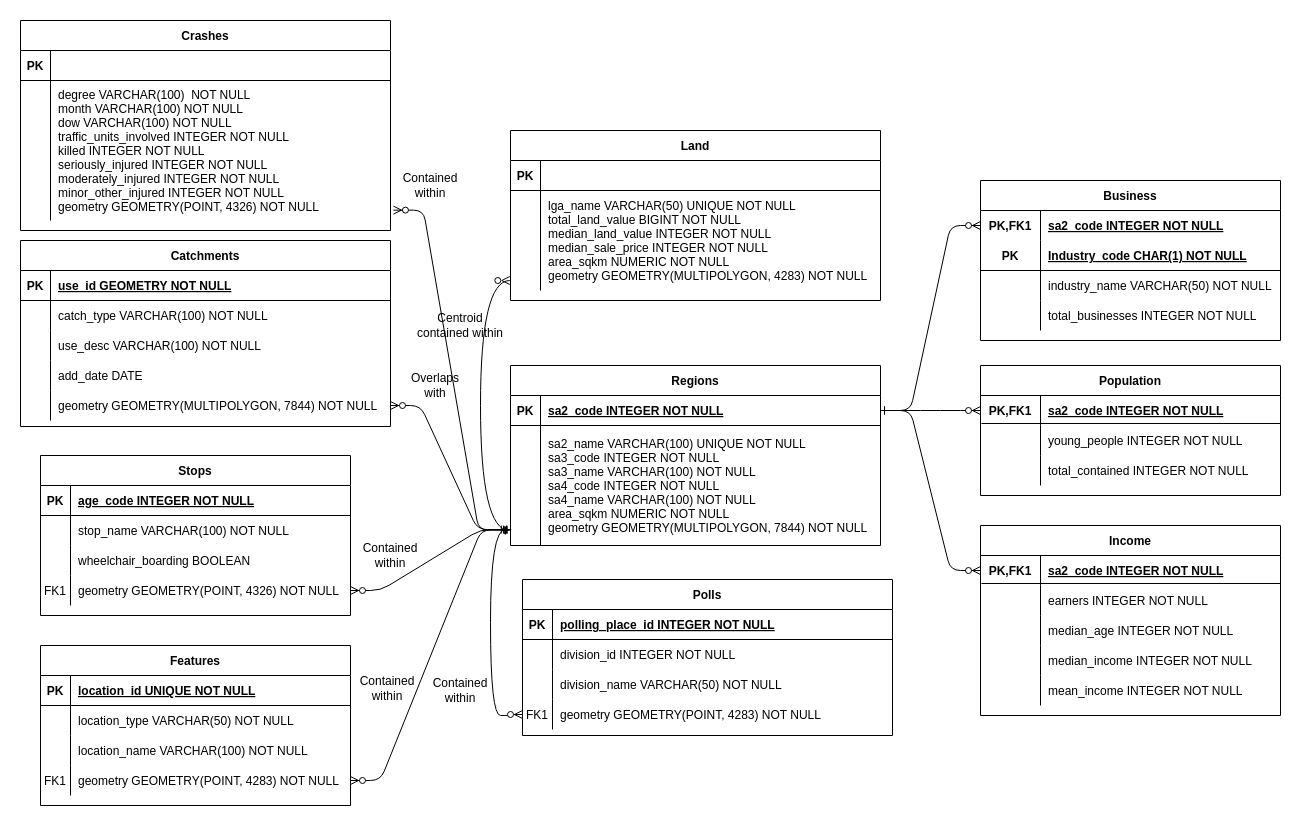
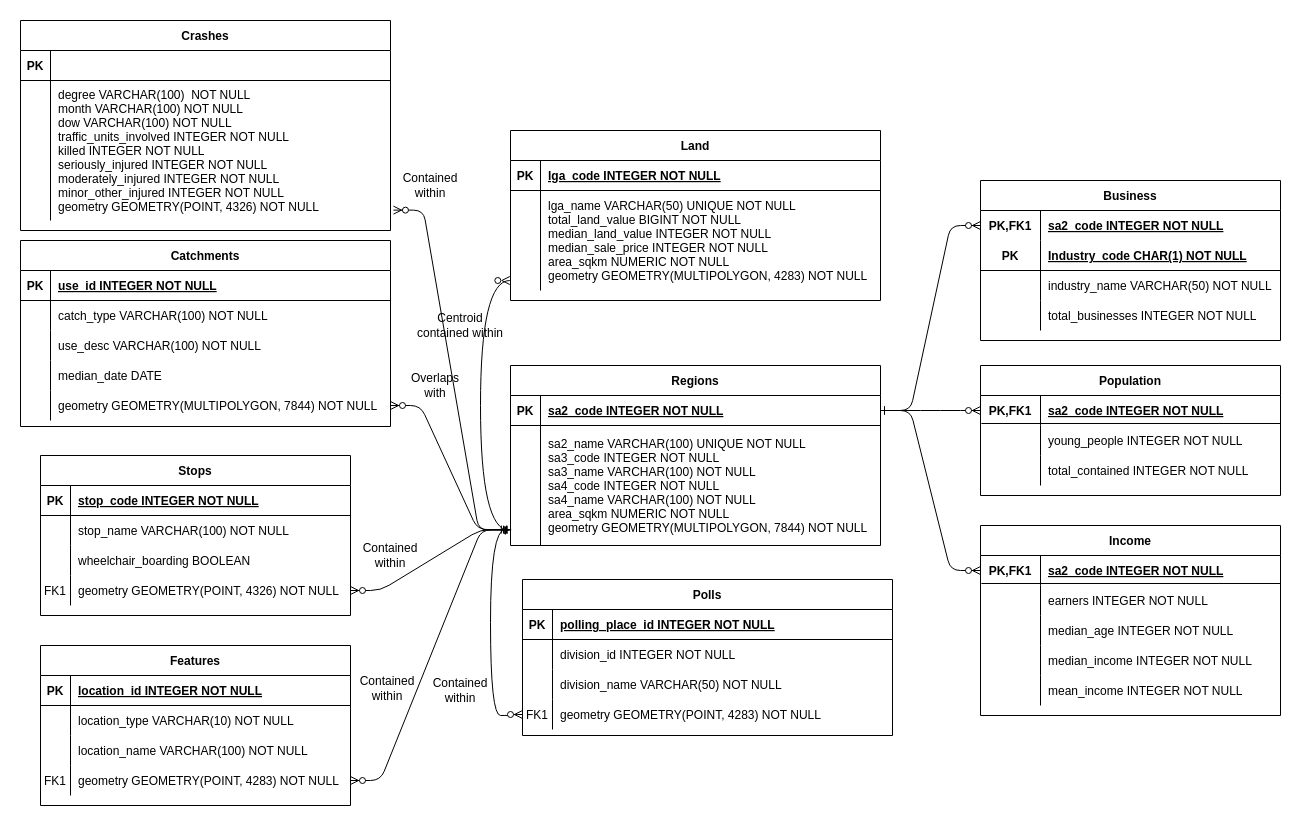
+ <mxCell id="125" value="lga_code INTEGER NOT NULL " style="shape=partialRectangle;overflow=hidden;connectable=0;fillColor=none;top=0;left=0;bottom=0;right=0;align=left;spacingLeft=6;fontStyle=5;" vertex="1" parent="123"><mxGeometry x="30" width="340" height="30" as="geometry"><mxRectangle width="340" height="30" as="alternateBounds" /></mxGeometry></mxCell>
- <mxCell id="40" value="use_id GEOMETRY NOT NULL" style="shape=partialRectangle;connectable=0;fillColor=none;top=0;left=0;bottom=0;right=0;align=left;spacingLeft=6;fontStyle=5;overflow=hidden;" parent="38" vertex="1"><mxGeometry x="30" width="340" height="30" as="geometry"><mxRectangle width="340" height="30" as="alternateBounds" /></mxGeometry></mxCell>
+ <mxCell id="40" value="use_id INTEGER NOT NULL" style="shape=partialRectangle;connectable=0;fillColor=none;top=0;left=0;bottom=0;right=0;align=left;spacingLeft=6;fontStyle=5;overflow=hidden;" parent="38" vertex="1"><mxGeometry x="30" width="340" height="30" as="geometry"><mxRectangle width="340" height="30" as="alternateBounds" /></mxGeometry></mxCell>
- <mxCell id="49" value="add_date DATE" style="shape=partialRectangle;connectable=0;fillColor=none;top=0;left=0;bottom=0;right=0;align=left;spacingLeft=6;overflow=hidden;" parent="47" vertex="1"><mxGeometry x="30" width="340" height="30" as="geometry"><mxRectangle width="340" height="30" as="alternateBounds" /></mxGeometry></mxCell>
+ <mxCell id="49" value="median_date DATE" style="shape=partialRectangle;connectable=0;fillColor=none;top=0;left=0;bottom=0;right=0;align=left;spacingLeft=6;overflow=hidden;" parent="47" vertex="1"><mxGeometry x="30" width="340" height="30" as="geometry"><mxRectangle width="340" height="30" as="alternateBounds" /></mxGeometry></mxCell>
- <mxCell id="26" value="age_code INTEGER NOT NULL" style="shape=partialRectangle;connectable=0;fillColor=none;top=0;left=0;bottom=0;right=0;align=left;spacingLeft=6;fontStyle=5;overflow=hidden;" parent="24" vertex="1"><mxGeometry x="30" width="280" height="30" as="geometry"><mxRectangle width="280" height="30" as="alternateBounds" /></mxGeometry></mxCell>
+ <mxCell id="26" value="stop_code INTEGER NOT NULL" style="shape=partialRectangle;connectable=0;fillColor=none;top=0;left=0;bottom=0;right=0;align=left;spacingLeft=6;fontStyle=5;overflow=hidden;" parent="24" vertex="1"><mxGeometry x="30" width="280" height="30" as="geometry"><mxRectangle width="280" height="30" as="alternateBounds" /></mxGeometry></mxCell>
- <mxCell id="86" value="location_id UNIQUE NOT NULL" style="shape=partialRectangle;connectable=0;fillColor=none;top=0;left=0;bottom=0;right=0;align=left;spacingLeft=6;fontStyle=5;overflow=hidden;" parent="84" vertex="1"><mxGeometry x="30" width="280" height="30" as="geometry"><mxRectangle width="280" height="30" as="alternateBounds" /></mxGeometry></mxCell>
+ <mxCell id="86" value="location_id INTEGER NOT NULL" style="shape=partialRectangle;connectable=0;fillColor=none;top=0;left=0;bottom=0;right=0;align=left;spacingLeft=6;fontStyle=5;overflow=hidden;" parent="84" vertex="1"><mxGeometry x="30" width="280" height="30" as="geometry"><mxRectangle width="280" height="30" as="alternateBounds" /></mxGeometry></mxCell>
- <mxCell id="89" value="location_type VARCHAR(50) NOT NULL" style="shape=partialRectangle;connectable=0;fillColor=none;top=0;left=0;bottom=0;right=0;align=left;spacingLeft=6;overflow=hidden;" parent="87" vertex="1"><mxGeometry x="30" width="280" height="30" as="geometry"><mxRectangle width="280" height="30" as="alternateBounds" /></mxGeometry></mxCell>
+ <mxCell id="89" value="location_type VARCHAR(10) NOT NULL" style="shape=partialRectangle;connectable=0;fillColor=none;top=0;left=0;bottom=0;right=0;align=left;spacingLeft=6;overflow=hidden;" parent="87" vertex="1"><mxGeometry x="30" width="280" height="30" as="geometry"><mxRectangle width="280" height="30" as="alternateBounds" /></mxGeometry></mxCell>
